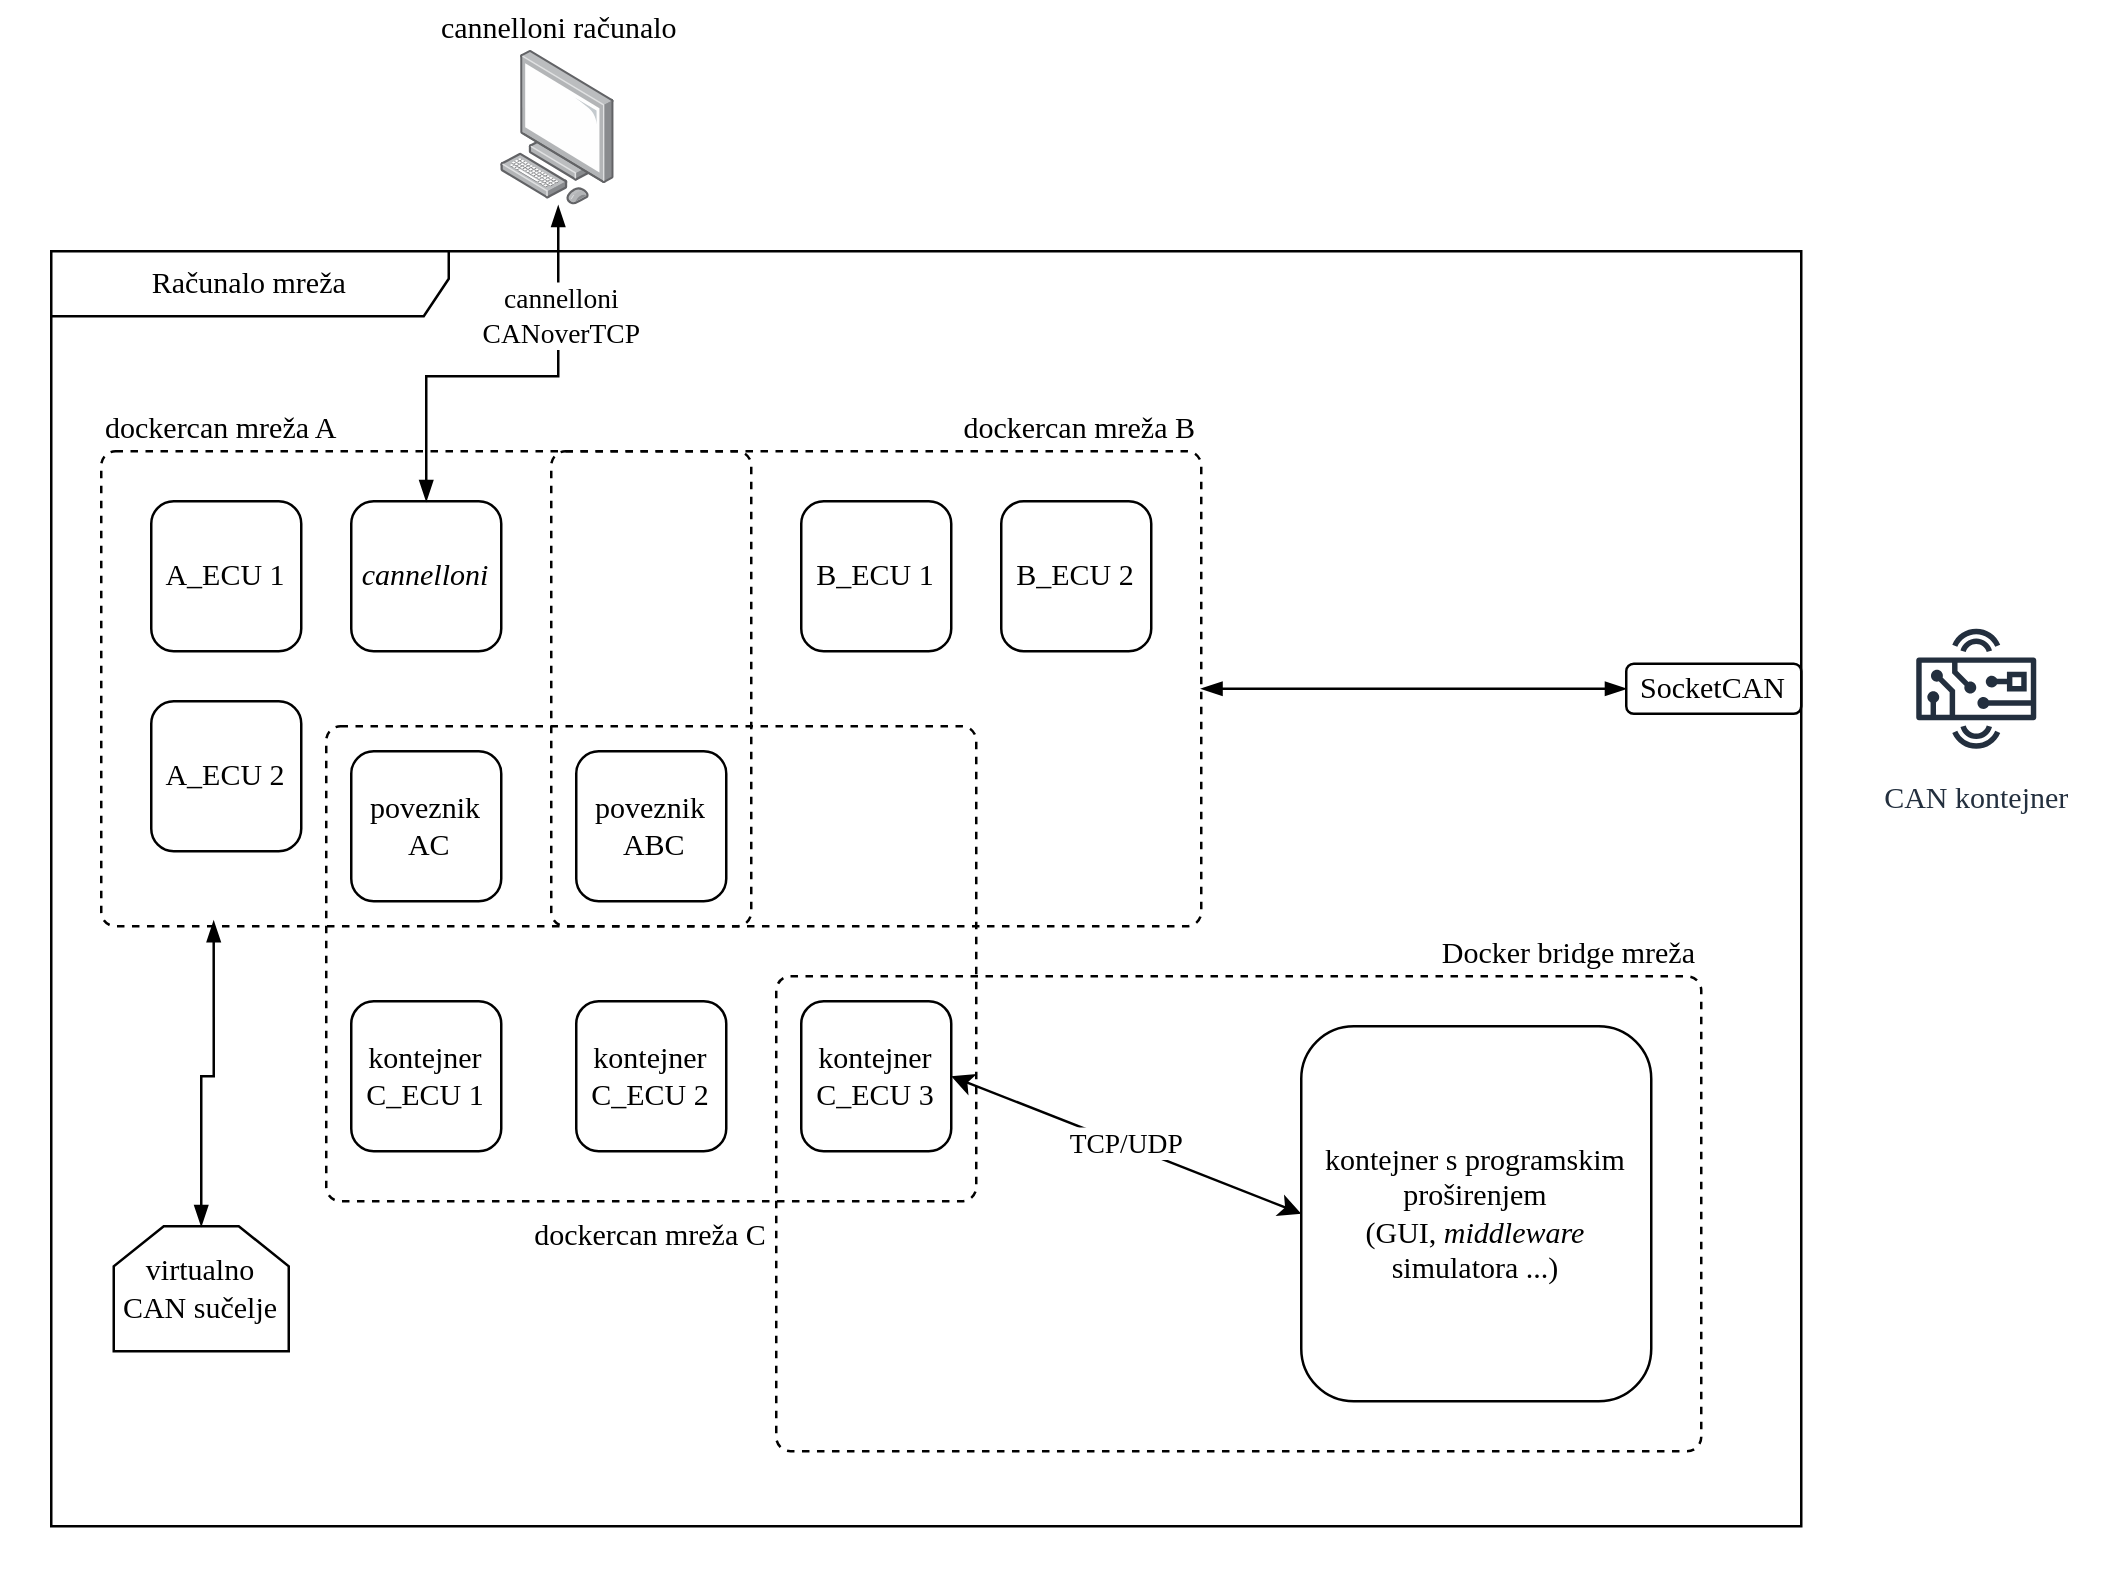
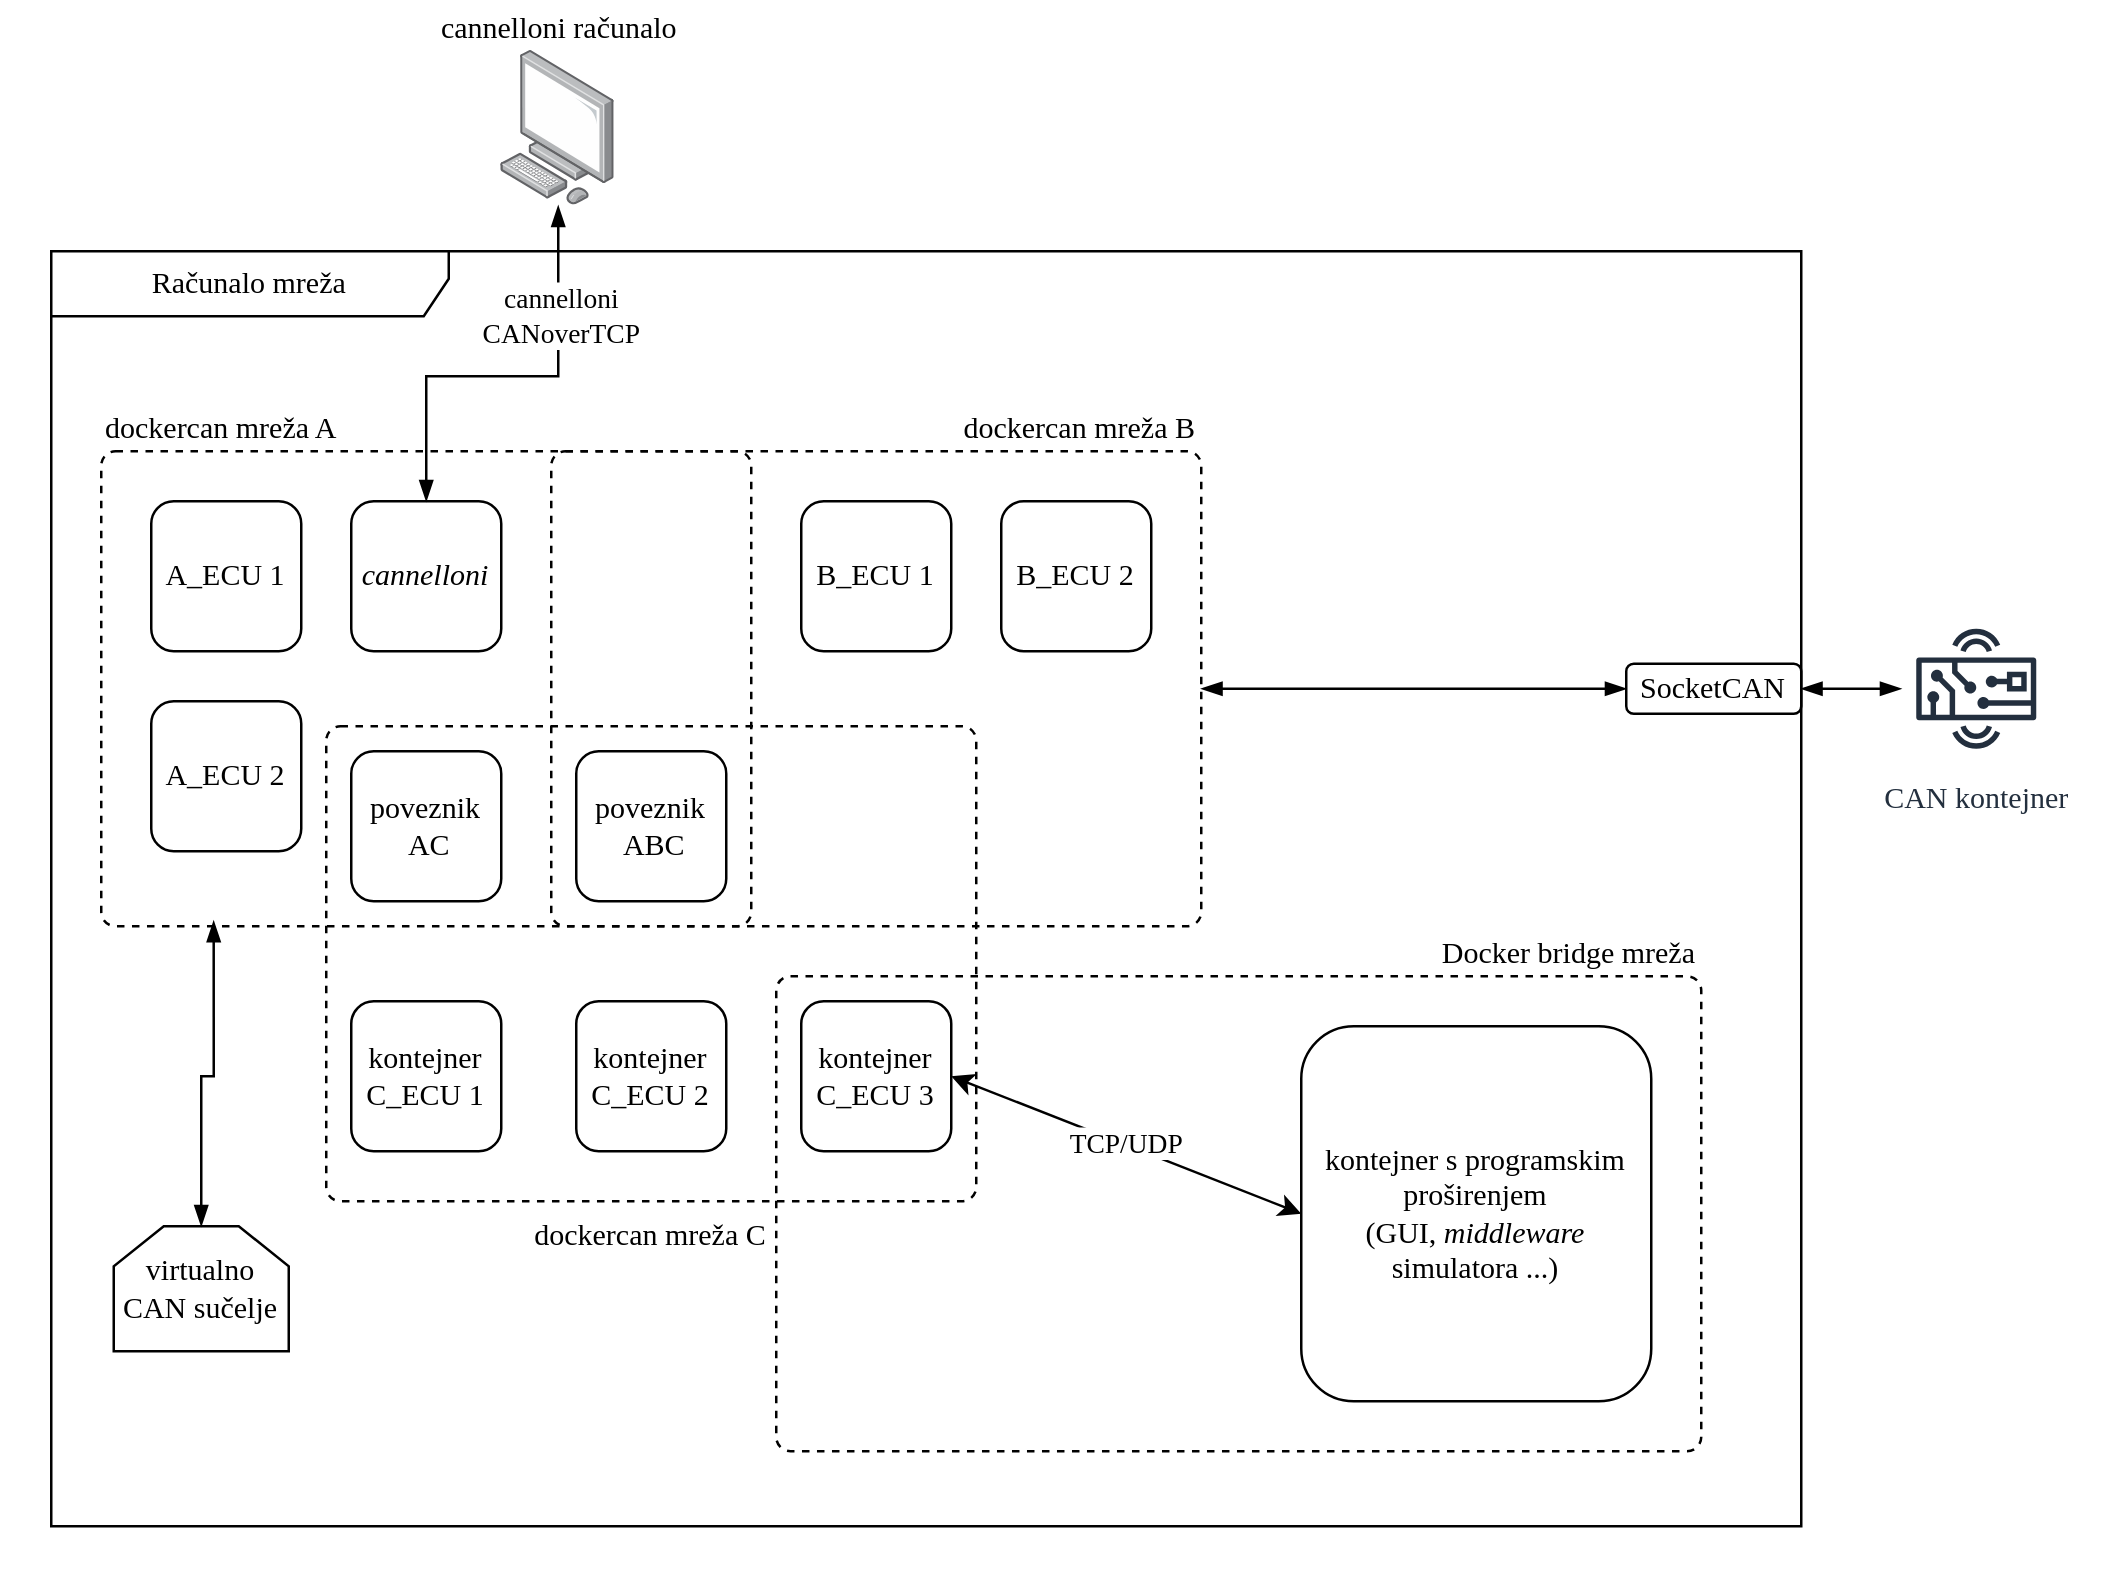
+ <mxCell id="21" style="edgeStyle=orthogonalEdgeStyle;rounded=0;orthogonalLoop=1;jettySize=auto;html=1;startArrow=blockThin;startFill=1;endArrow=blockThin;endFill=1;fontFamily=Times New Roman;" edge="1" parent="1" source="22" target="18"><mxGeometry relative="1" as="geometry" /></mxCell>
